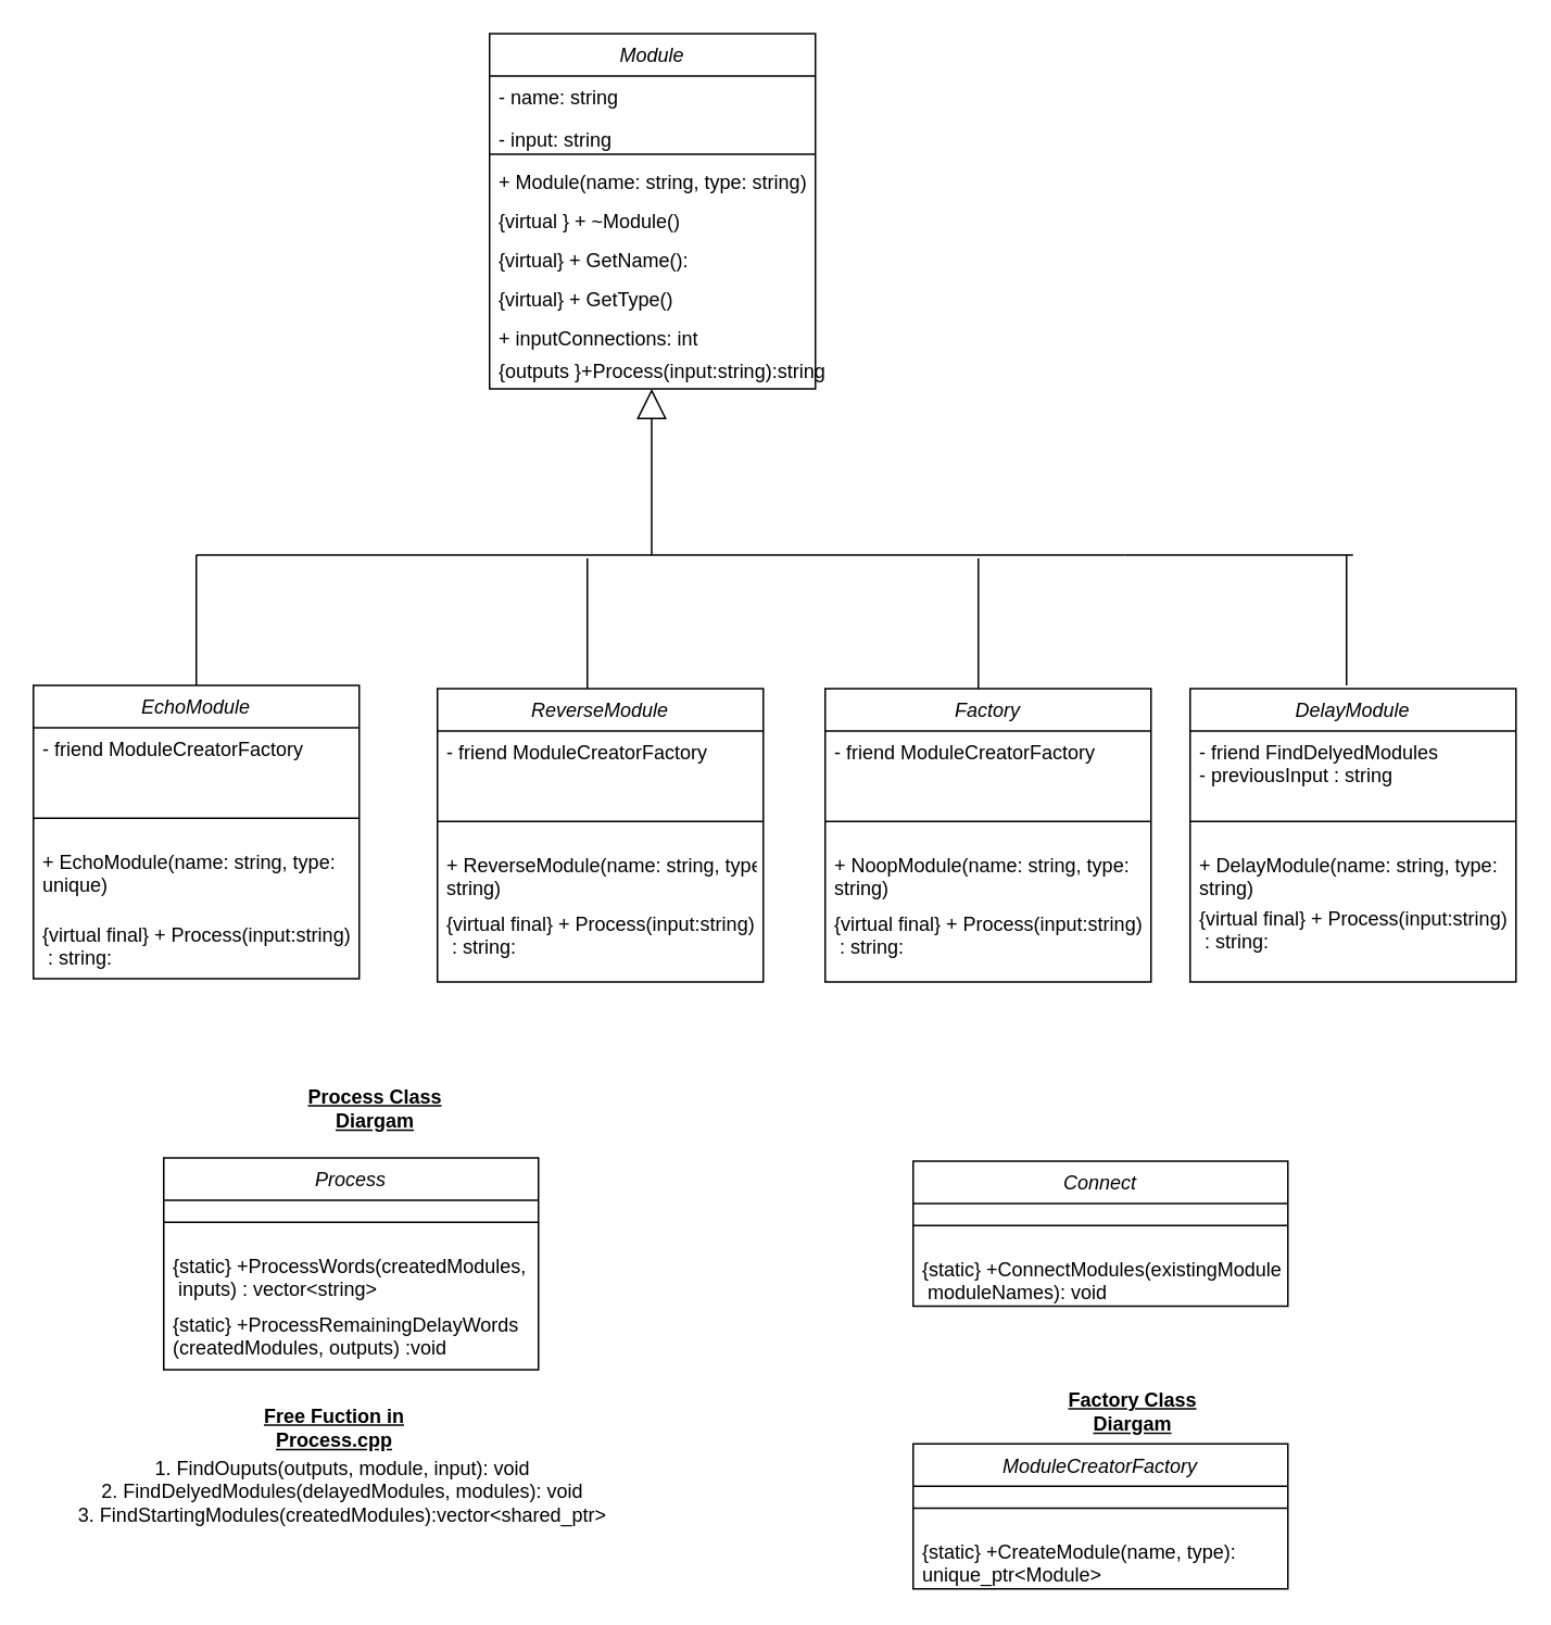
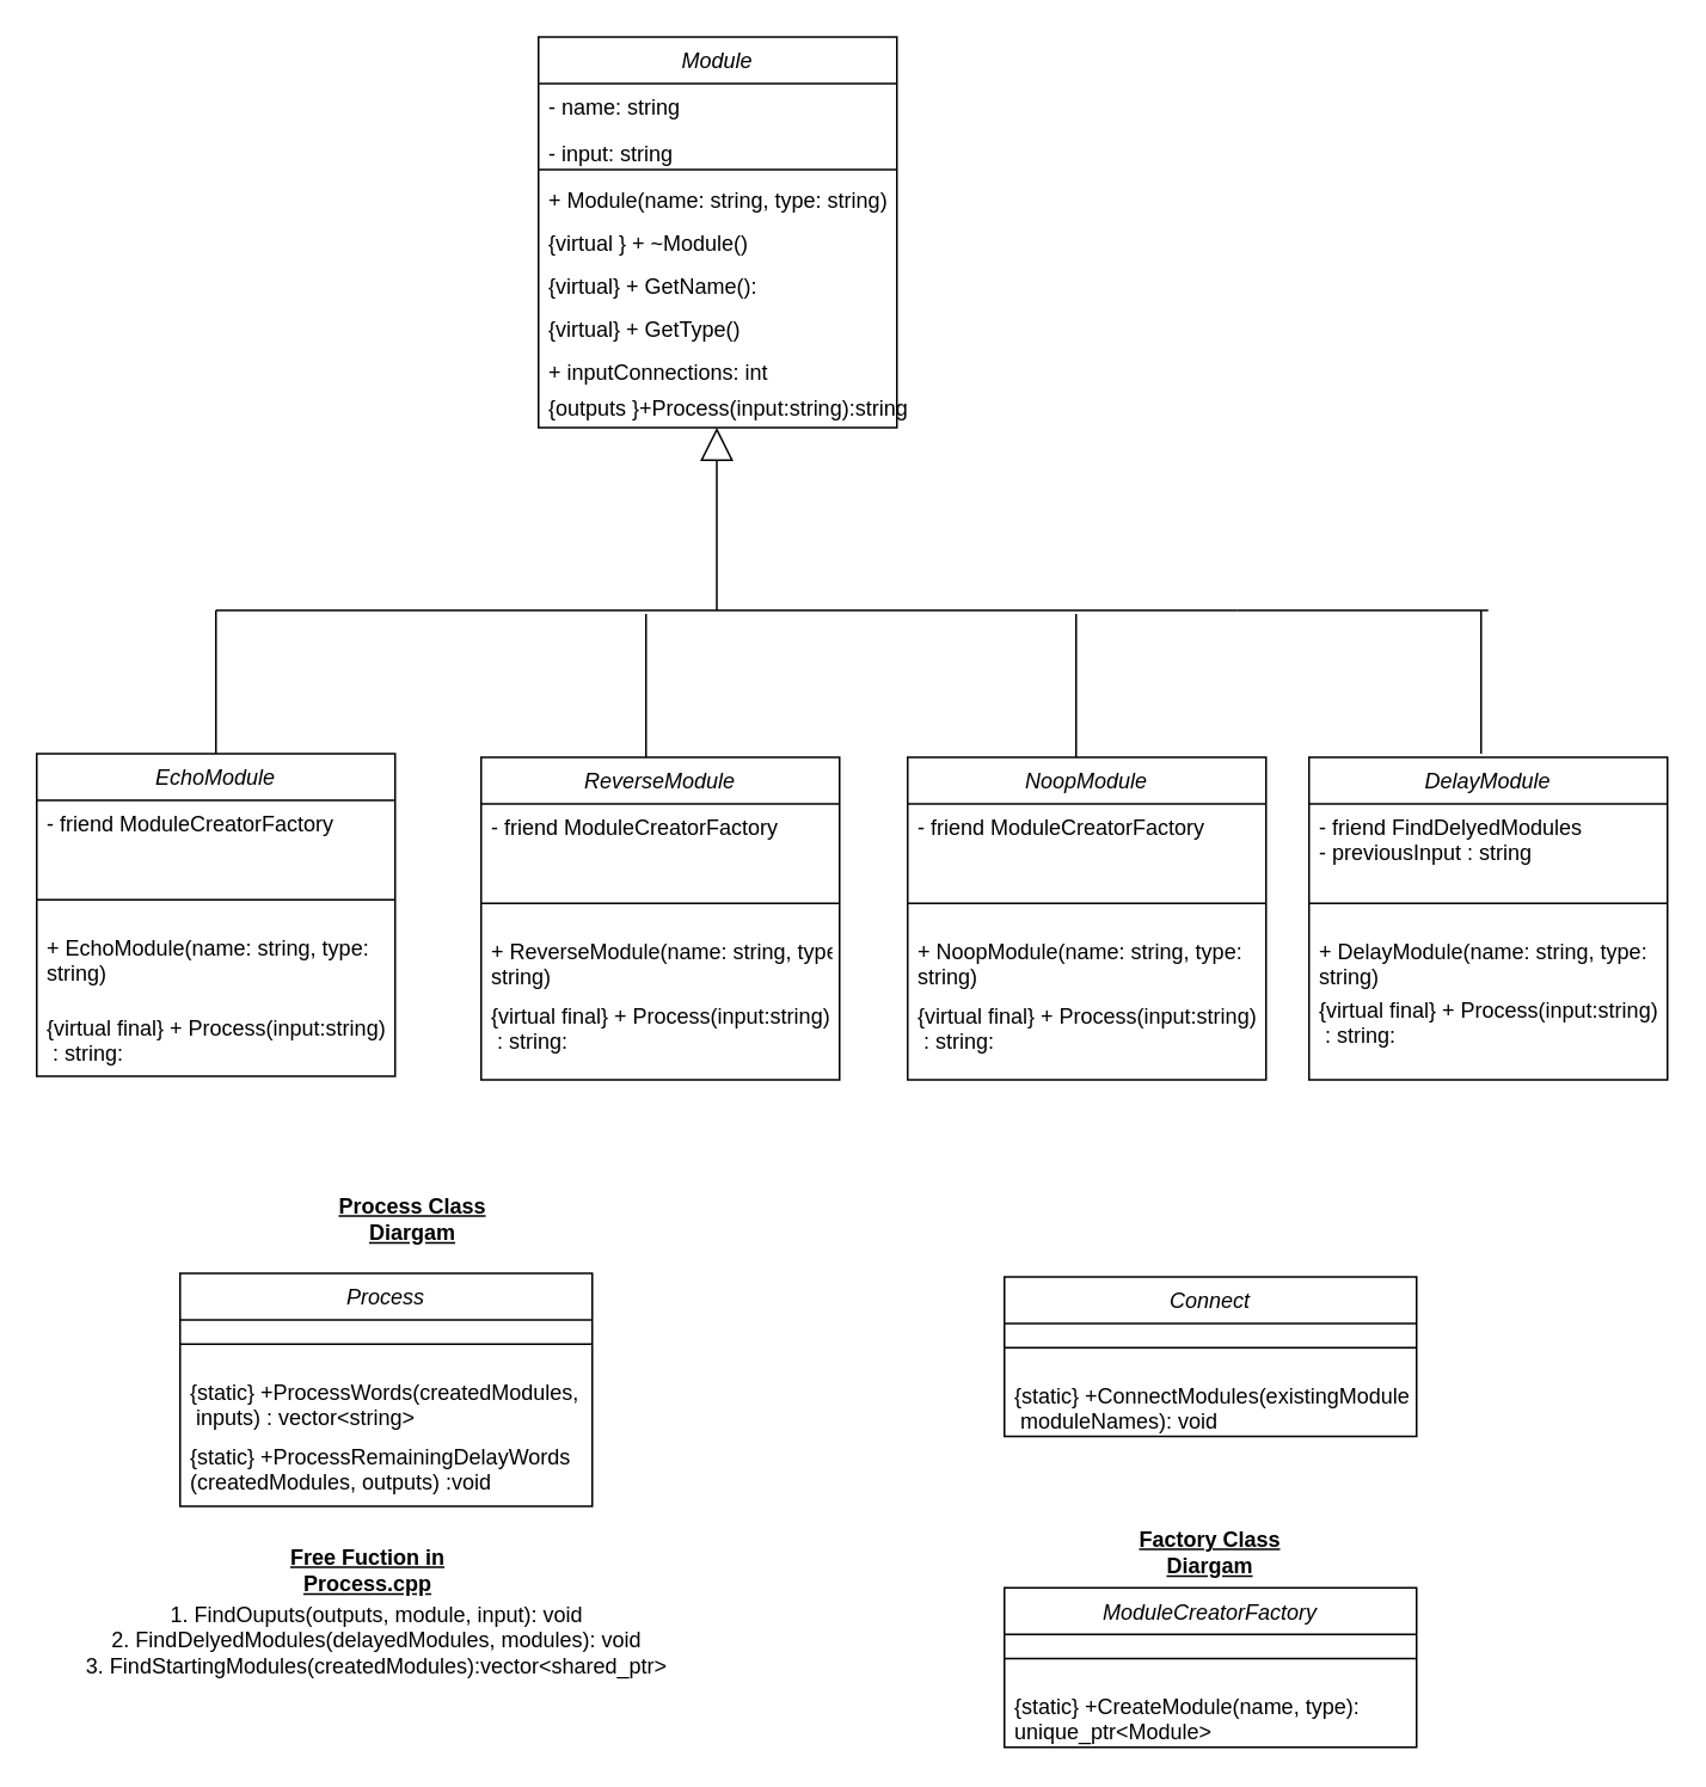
- <mxCell id="29" value="Factory" style="swimlane;fontStyle=2;align=center;verticalAlign=top;childLayout=stackLayout;horizontal=1;startSize=26;horizontalStack=0;resizeParent=1;resizeLast=0;collapsible=1;marginBottom=0;rounded=0;shadow=0;strokeWidth=1;" vertex="1" parent="1"><mxGeometry x="506" y="422" width="200" height="180" as="geometry"><mxRectangle x="230" y="140" width="160" height="26" as="alternateBounds" /></mxGeometry></mxCell>
+ <mxCell id="29" value="NoopModule" style="swimlane;fontStyle=2;align=center;verticalAlign=top;childLayout=stackLayout;horizontal=1;startSize=26;horizontalStack=0;resizeParent=1;resizeLast=0;collapsible=1;marginBottom=0;rounded=0;shadow=0;strokeWidth=1;" vertex="1" parent="1"><mxGeometry x="506" y="422" width="200" height="180" as="geometry"><mxRectangle x="230" y="140" width="160" height="26" as="alternateBounds" /></mxGeometry></mxCell>
- <mxCell id="20" value="+ EchoModule(name: string, type: &#10;unique)&#10;" style="text;align=left;verticalAlign=top;spacingLeft=4;spacingRight=4;overflow=hidden;rotatable=0;points=[[0,0.5],[1,0.5]];portConstraint=eastwest;" vertex="1" parent="17"><mxGeometry y="95" width="200" height="36" as="geometry" /></mxCell>
+ <mxCell id="20" value="+ EchoModule(name: string, type: &#10;string)&#10;" style="text;align=left;verticalAlign=top;spacingLeft=4;spacingRight=4;overflow=hidden;rotatable=0;points=[[0,0.5],[1,0.5]];portConstraint=eastwest;" vertex="1" parent="17"><mxGeometry y="95" width="200" height="36" as="geometry" /></mxCell>
- <mxCell id="45" value="&lt;b&gt;&lt;u&gt;Factory Class Diargam&lt;/u&gt;&lt;/b&gt;" style="text;html=1;strokeColor=none;fillColor=none;align=center;verticalAlign=middle;whiteSpace=wrap;rounded=0;" vertex="1" parent="1"><mxGeometry x="642" y="855.5" width="106" height="20" as="geometry" /></mxCell>
+ <mxCell id="45" value="&lt;b&gt;&lt;u&gt;Factory Class Diargam&lt;/u&gt;&lt;/b&gt;" style="text;html=1;strokeColor=none;fillColor=none;align=center;verticalAlign=middle;whiteSpace=wrap;rounded=0;" vertex="1" parent="1"><mxGeometry x="622" y="855.5" width="106" height="20" as="geometry" /></mxCell>
